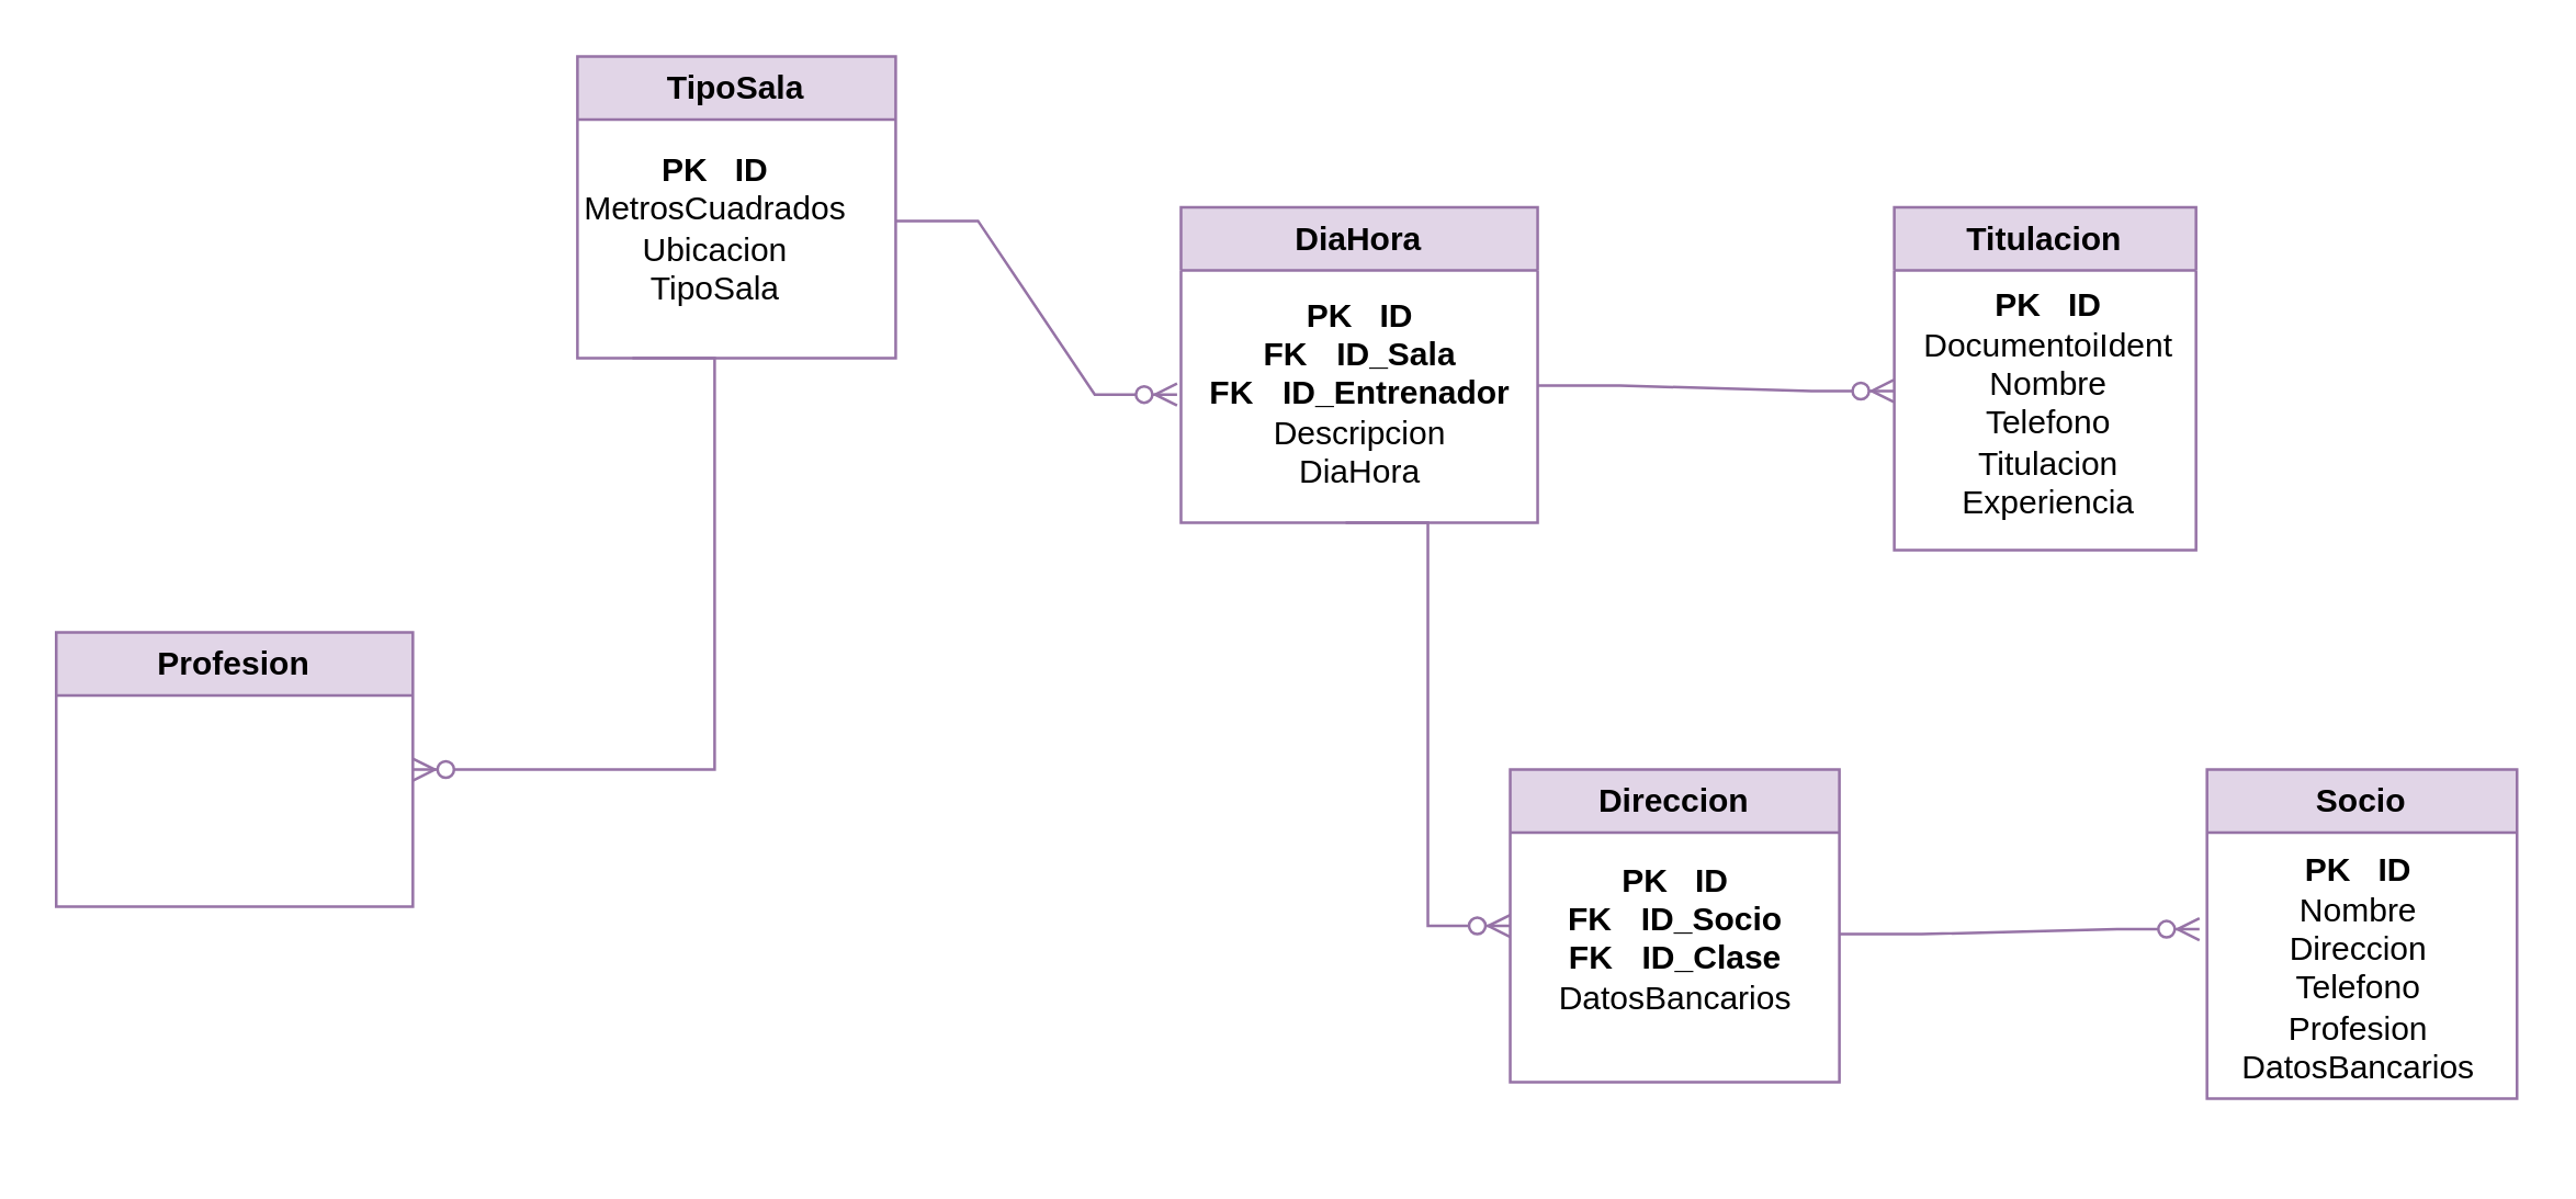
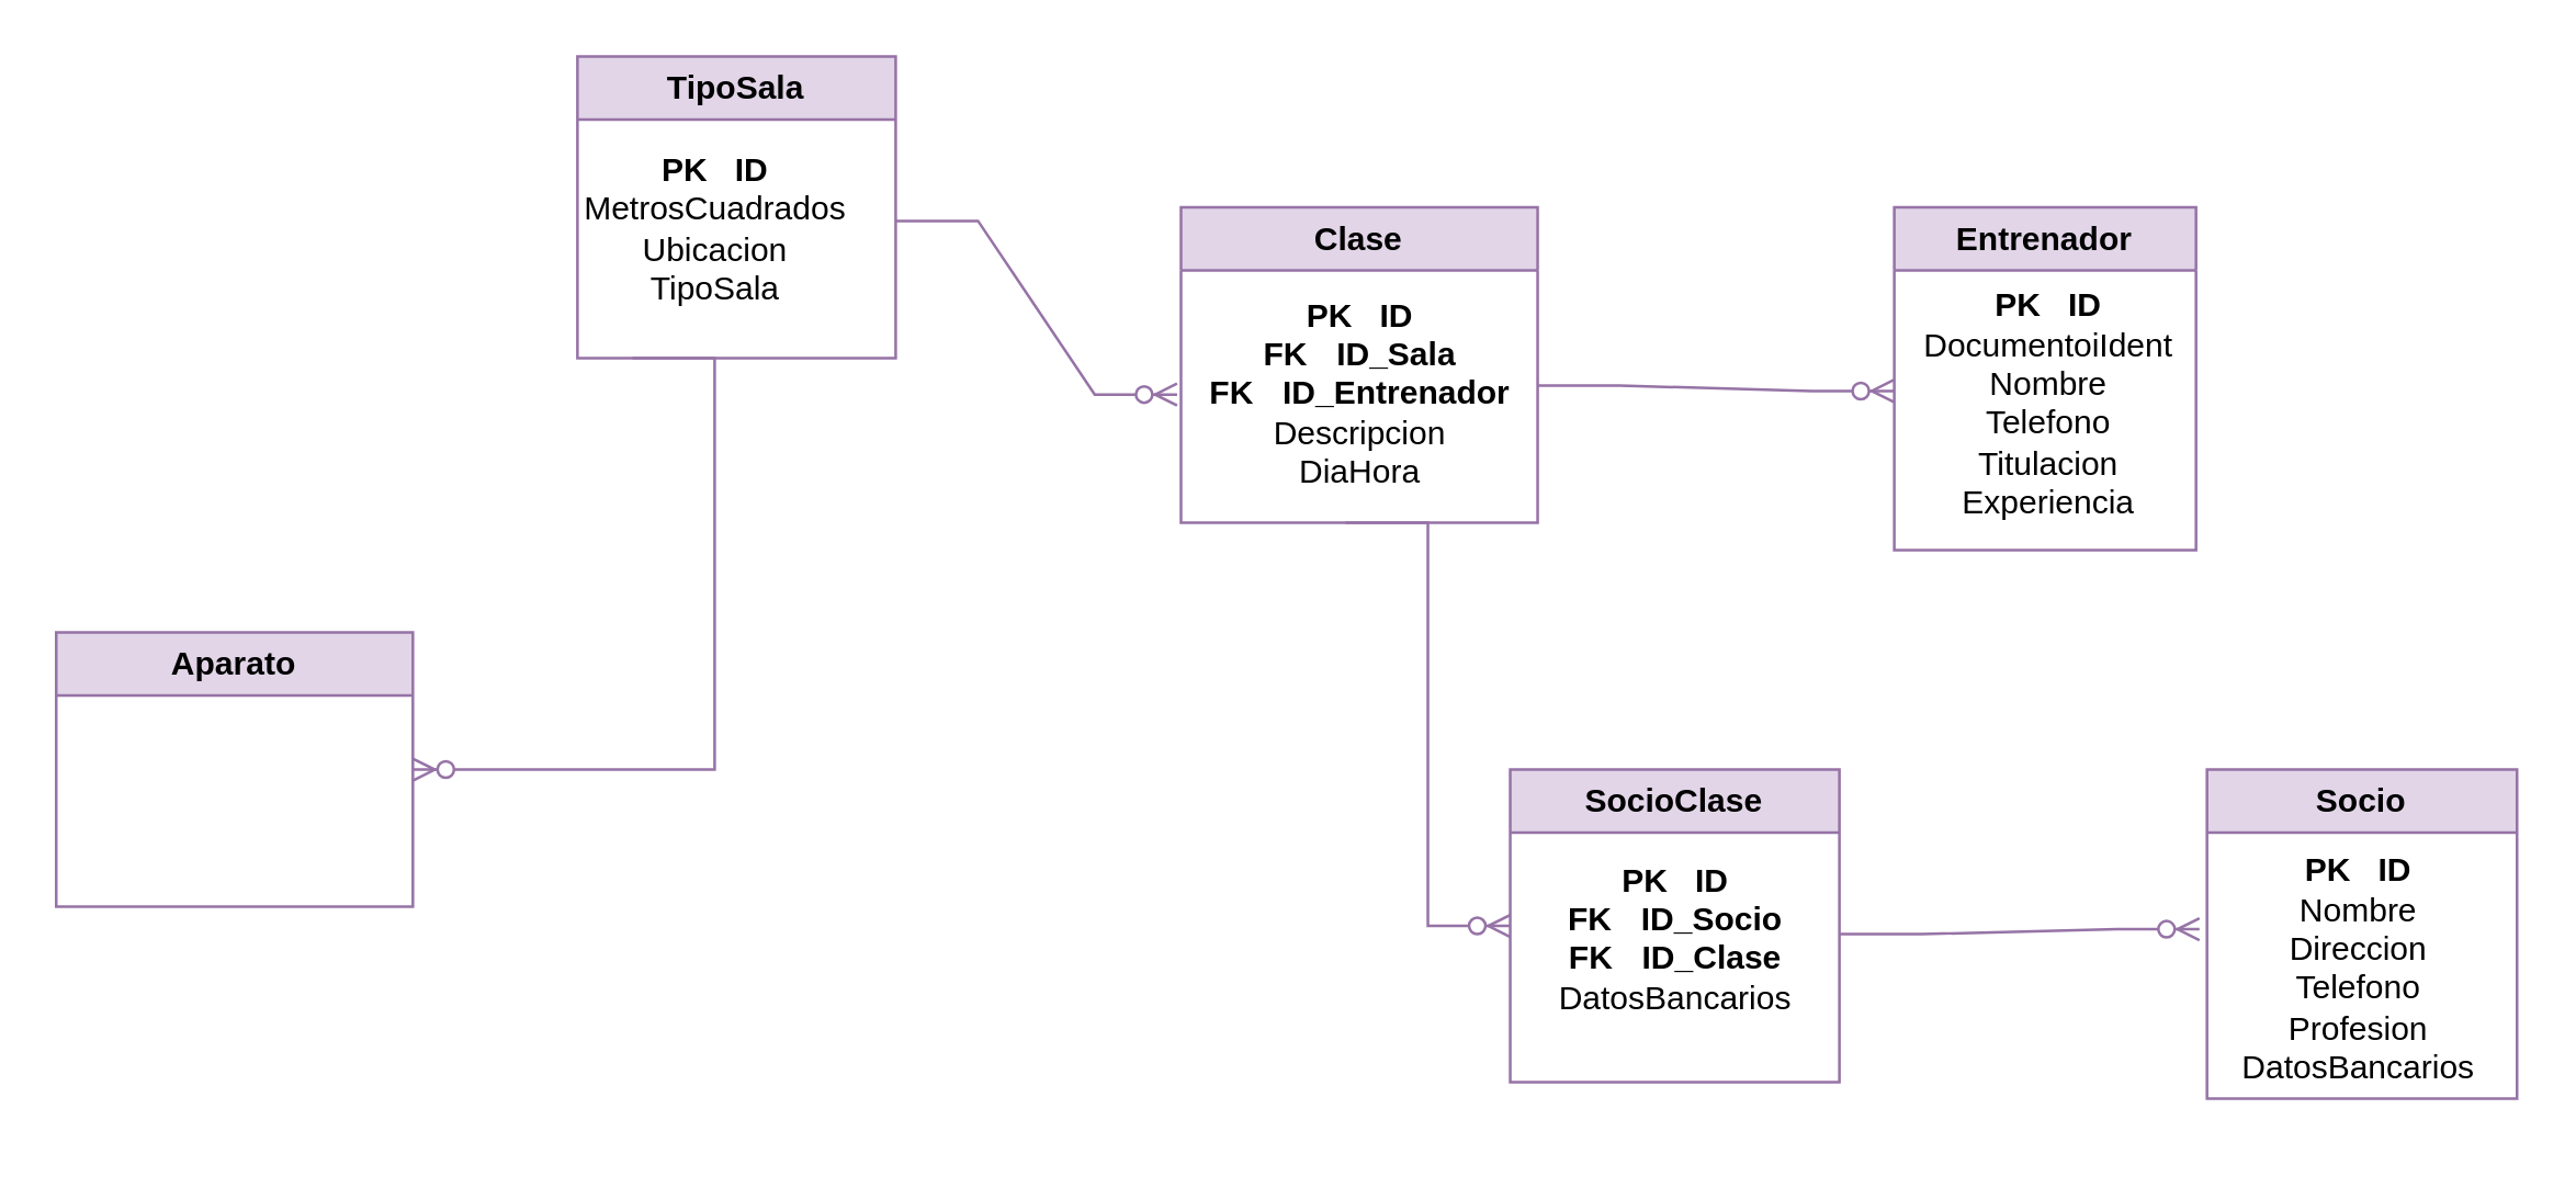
- <mxCell id="7" value="DiaHora" style="swimlane;whiteSpace=wrap;html=1;fillColor=#e1d5e7;strokeColor=#9673a6;" vertex="1" parent="1"><mxGeometry x="430" y="75" width="130" height="115" as="geometry" /></mxCell>
+ <mxCell id="7" value="Clase" style="swimlane;whiteSpace=wrap;html=1;fillColor=#e1d5e7;strokeColor=#9673a6;" vertex="1" parent="1"><mxGeometry x="430" y="75" width="130" height="115" as="geometry" /></mxCell>
- <mxCell id="5" value="Titulacion" style="swimlane;whiteSpace=wrap;html=1;fillColor=#e1d5e7;strokeColor=#9673a6;" vertex="1" parent="1"><mxGeometry x="690" y="75" width="110" height="125" as="geometry" /></mxCell>
+ <mxCell id="5" value="Entrenador" style="swimlane;whiteSpace=wrap;html=1;fillColor=#e1d5e7;strokeColor=#9673a6;" vertex="1" parent="1"><mxGeometry x="690" y="75" width="110" height="125" as="geometry" /></mxCell>
- <mxCell id="2" value="Profesion" style="swimlane;whiteSpace=wrap;html=1;fillColor=#e1d5e7;strokeColor=#9673a6;" vertex="1" parent="1"><mxGeometry x="20" y="230" width="130" height="100" as="geometry" /></mxCell>
+ <mxCell id="2" value="Aparato" style="swimlane;whiteSpace=wrap;html=1;fillColor=#e1d5e7;strokeColor=#9673a6;" vertex="1" parent="1"><mxGeometry x="20" y="230" width="130" height="100" as="geometry" /></mxCell>
- <mxCell id="10" value="Direccion" style="swimlane;whiteSpace=wrap;html=1;fillColor=#e1d5e7;strokeColor=#9673a6;" vertex="1" parent="1"><mxGeometry x="550" y="280" width="120" height="114" as="geometry" /></mxCell>
+ <mxCell id="10" value="SocioClase" style="swimlane;whiteSpace=wrap;html=1;fillColor=#e1d5e7;strokeColor=#9673a6;" vertex="1" parent="1"><mxGeometry x="550" y="280" width="120" height="114" as="geometry" /></mxCell>
